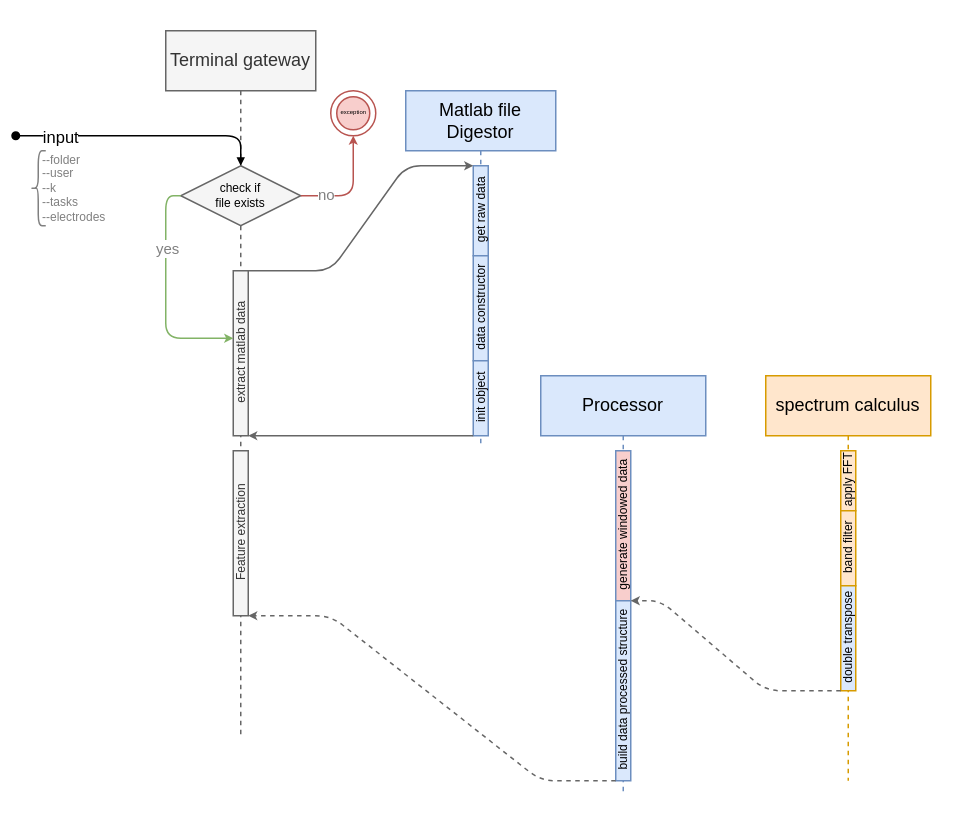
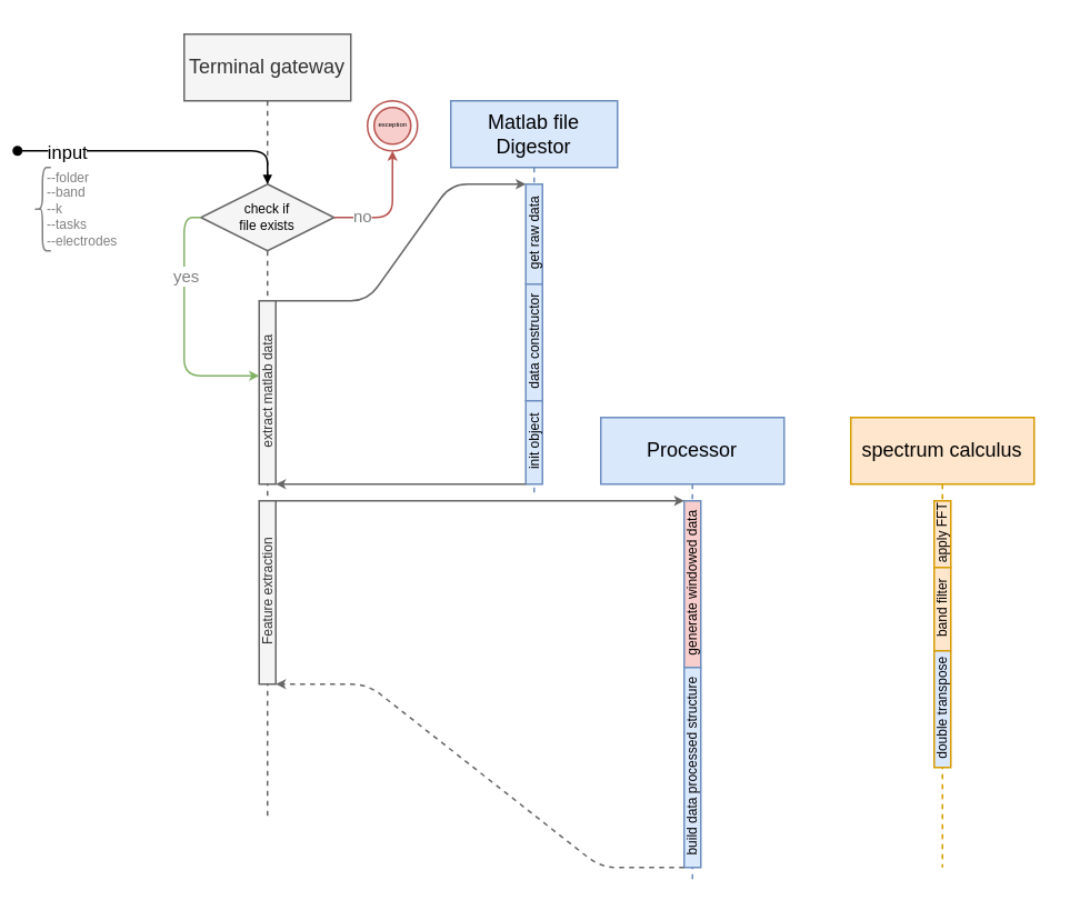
- <mxCell id="8" value="--folder&lt;br style=&quot;font-size: 8px;&quot;&gt;--user&lt;br style=&quot;font-size: 8px;&quot;&gt;--k&lt;br style=&quot;font-size: 8px;&quot;&gt;--tasks&lt;br style=&quot;font-size: 8px;&quot;&gt;--electrodes" style="text;html=1;strokeColor=none;fillColor=none;align=left;verticalAlign=middle;whiteSpace=wrap;rounded=0;fontColor=#808080;fontSize=8;" vertex="1" parent="1"><mxGeometry x="26" y="100" width="50" height="50" as="geometry" /></mxCell>
+ <mxCell id="8" value="--folder&lt;br style=&quot;font-size: 8px;&quot;&gt;--band&lt;br style=&quot;font-size: 8px;&quot;&gt;--k&lt;br style=&quot;font-size: 8px;&quot;&gt;--tasks&lt;br style=&quot;font-size: 8px;&quot;&gt;--electrodes" style="text;html=1;strokeColor=none;fillColor=none;align=left;verticalAlign=middle;whiteSpace=wrap;rounded=0;fontColor=#808080;fontSize=8;" vertex="1" parent="1"><mxGeometry x="26" y="100" width="50" height="50" as="geometry" /></mxCell>
+ <mxCell id="21" value="" style="endArrow=classic;html=1;fontSize=10;fontColor=#808080;startSize=5;endSize=3;fillColor=#f5f5f5;strokeColor=#666666;" edge="1" parent="1" source="7" target="19"><mxGeometry width="50" height="50" relative="1" as="geometry"><mxPoint x="190" y="370" as="sourcePoint" /><mxPoint x="340" y="300" as="targetPoint" /><Array as="points"><mxPoint x="350" y="300" /><mxPoint x="370" y="300" /></Array></mxGeometry></mxCell>
- <mxCell id="26" value="" style="html=1;verticalAlign=bottom;endArrow=classic;dashed=1;endSize=3;fontSize=8;fontColor=#808080;endFill=1;startArrow=none;fillColor=#f5f5f5;strokeColor=#666666;" edge="1" source="25" parent="1" target="19"><mxGeometry relative="1" as="geometry"><mxPoint x="485" y="376" as="targetPoint" /><mxPoint x="469.92" y="422.832" as="sourcePoint" /><Array as="points"><mxPoint x="510" y="460" /><mxPoint x="440" y="400" /></Array></mxGeometry></mxCell>
